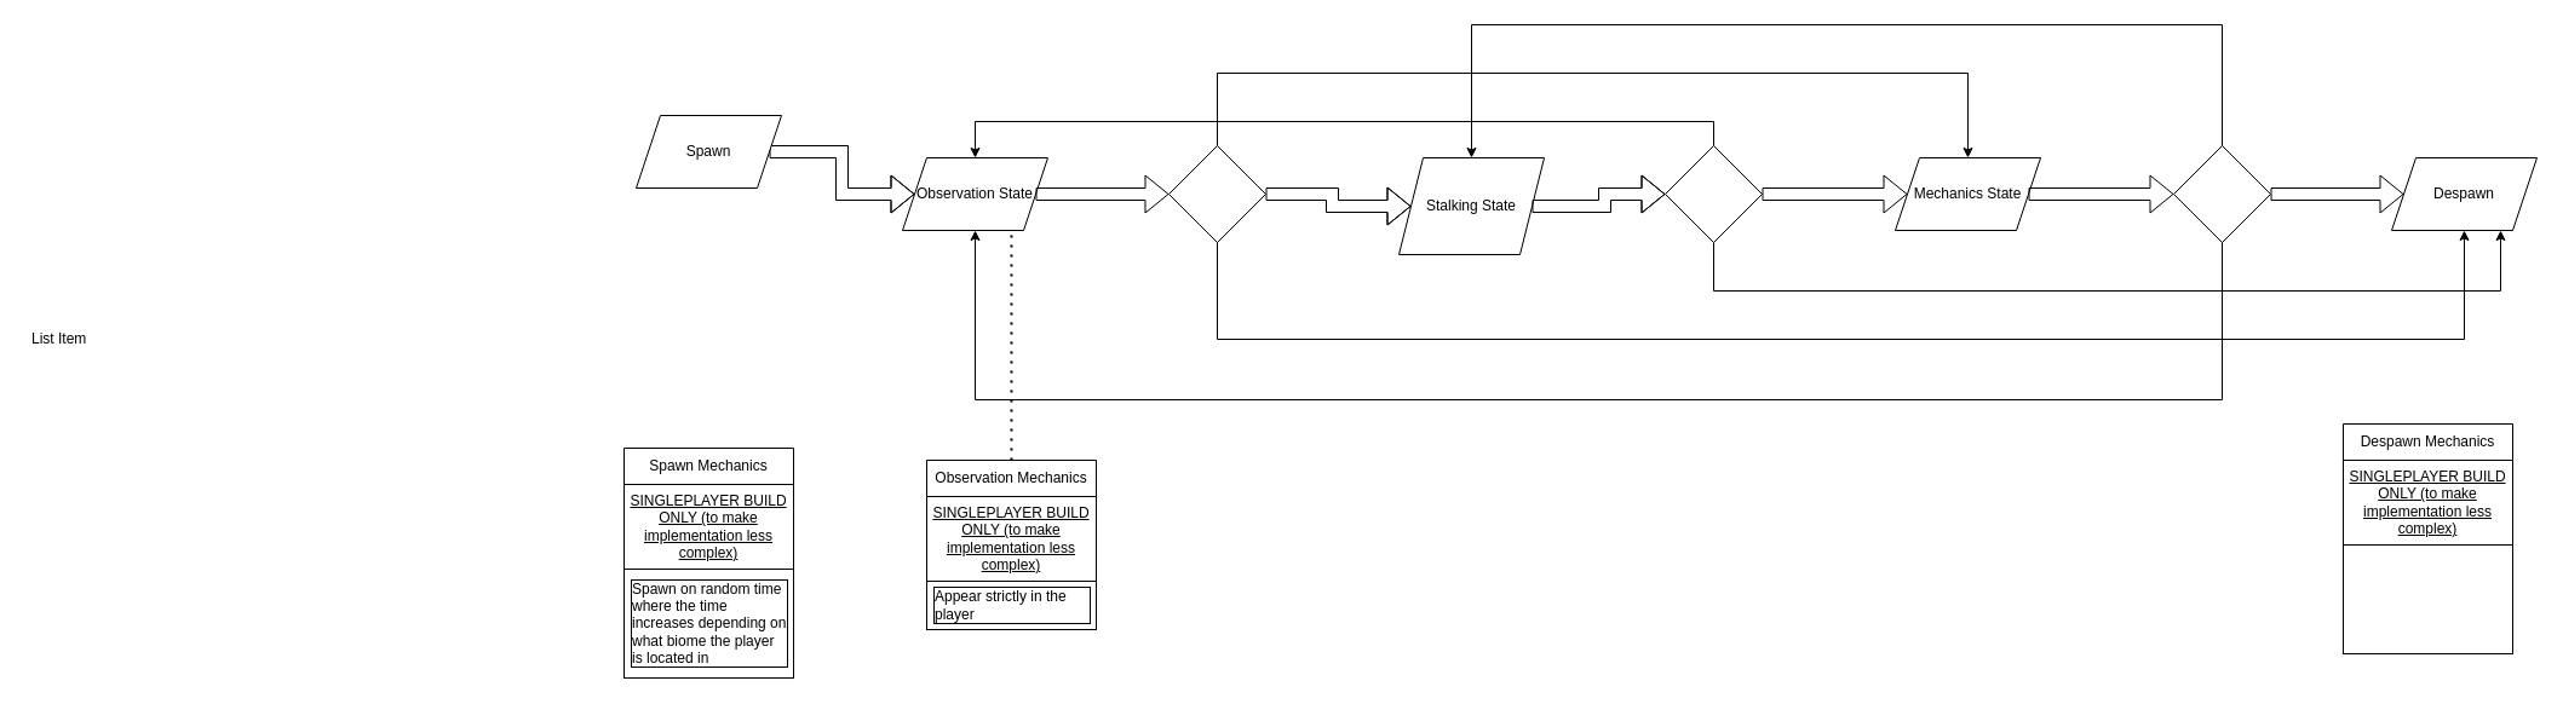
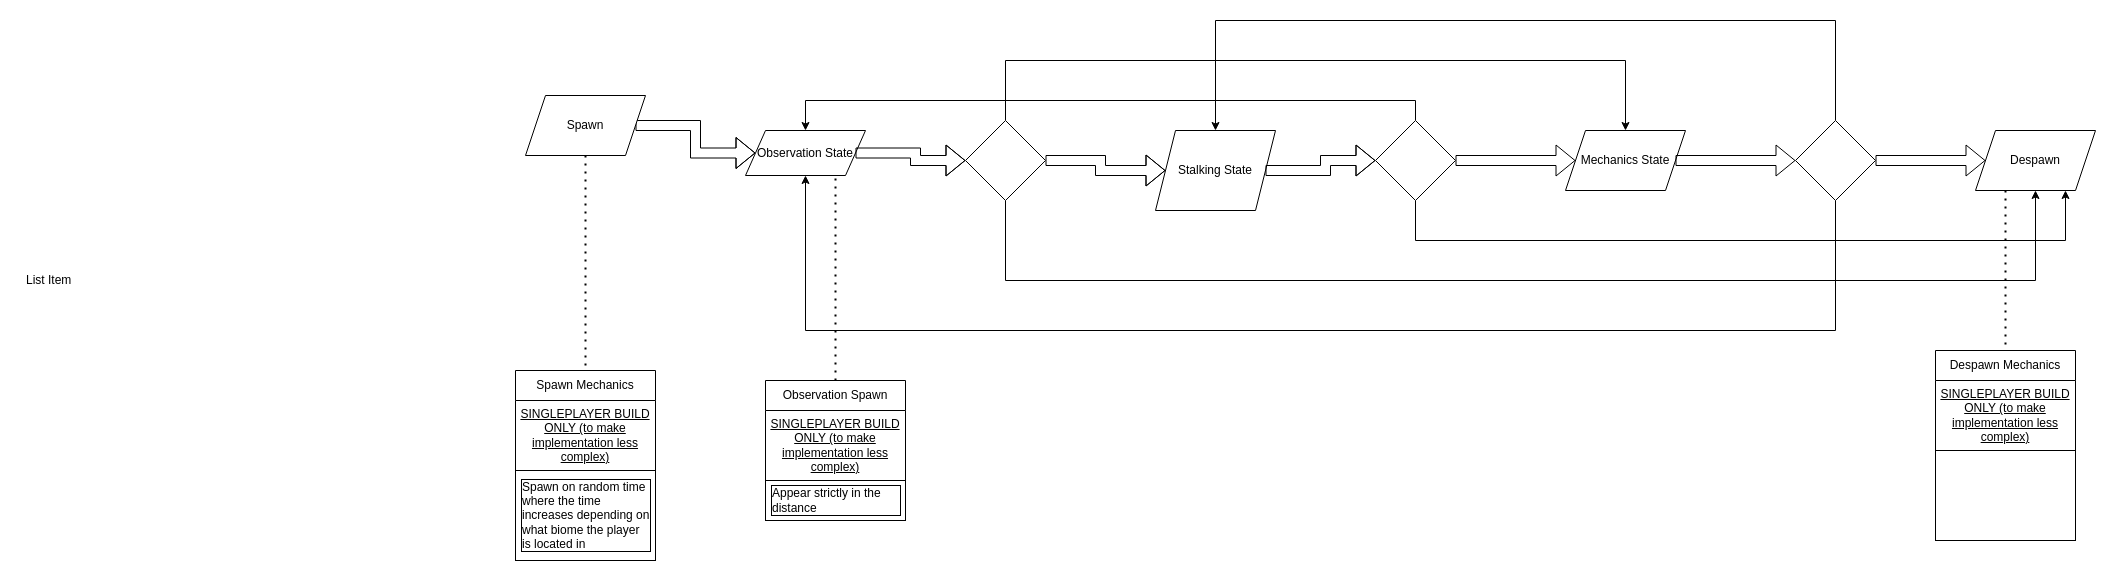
- <mxCell id="6" value="Observation State" style="rounded=0;whiteSpace=wrap;html=1;shape=parallelogram;perimeter=parallelogramPerimeter;fixedSize=1;" parent="1" vertex="1"><mxGeometry x="745" y="130" width="120" height="60" as="geometry" /></mxCell>
+ <mxCell id="6" value="Observation State" style="rounded=0;whiteSpace=wrap;html=1;shape=parallelogram;perimeter=parallelogramPerimeter;fixedSize=1;" parent="1" vertex="1"><mxGeometry x="745" y="130" width="120" height="45" as="geometry" /></mxCell>
+ <mxCell id="4" style="edgeStyle=orthogonalEdgeStyle;rounded=0;orthogonalLoop=1;jettySize=auto;html=1;entryX=0.5;entryY=0;entryDx=0;entryDy=0;endArrow=none;dashed=1;dashPattern=1 3;strokeWidth=2;" edge="1" parent="1" source="5" target="25"><mxGeometry relative="1" as="geometry" /></mxCell>
+ <mxCell id="35" value="" style="endArrow=none;dashed=1;html=1;dashPattern=1 3;strokeWidth=2;rounded=0;entryX=0.5;entryY=0;entryDx=0;entryDy=0;exitX=0.25;exitY=1;exitDx=0;exitDy=0;" edge="1" parent="1" source="2" target="32"><mxGeometry width="50" height="50" relative="1" as="geometry"><mxPoint x="2005" y="260" as="sourcePoint" /><mxPoint x="2085" y="250" as="targetPoint" /></mxGeometry></mxCell>
- <mxCell id="28" value="Observation Mechanics" style="swimlane;fontStyle=0;childLayout=stackLayout;horizontal=1;startSize=30;horizontalStack=0;resizeParent=1;resizeParentMax=0;resizeLast=0;collapsible=1;marginBottom=0;whiteSpace=wrap;html=1;labelBorderColor=none;" vertex="1" parent="1"><mxGeometry x="765" y="380" width="140" height="140" as="geometry" /></mxCell>
+ <mxCell id="28" value="Observation Spawn" style="swimlane;fontStyle=0;childLayout=stackLayout;horizontal=1;startSize=30;horizontalStack=0;resizeParent=1;resizeParentMax=0;resizeLast=0;collapsible=1;marginBottom=0;whiteSpace=wrap;html=1;labelBorderColor=none;" vertex="1" parent="1"><mxGeometry x="765" y="380" width="140" height="140" as="geometry" /></mxCell>
- <mxCell id="30" value="Appear strictly in the player" style="text;strokeColor=default;fillColor=none;align=left;verticalAlign=middle;spacingLeft=4;spacingRight=4;overflow=hidden;points=[[0,0.5],[1,0.5]];portConstraint=eastwest;rotatable=0;whiteSpace=wrap;html=1;labelBorderColor=default;" vertex="1" parent="28"><mxGeometry y="100" width="140" height="40" as="geometry" /></mxCell>
+ <mxCell id="30" value="Appear strictly in the distance" style="text;strokeColor=default;fillColor=none;align=left;verticalAlign=middle;spacingLeft=4;spacingRight=4;overflow=hidden;points=[[0,0.5],[1,0.5]];portConstraint=eastwest;rotatable=0;whiteSpace=wrap;html=1;labelBorderColor=default;" vertex="1" parent="28"><mxGeometry y="100" width="140" height="40" as="geometry" /></mxCell>
